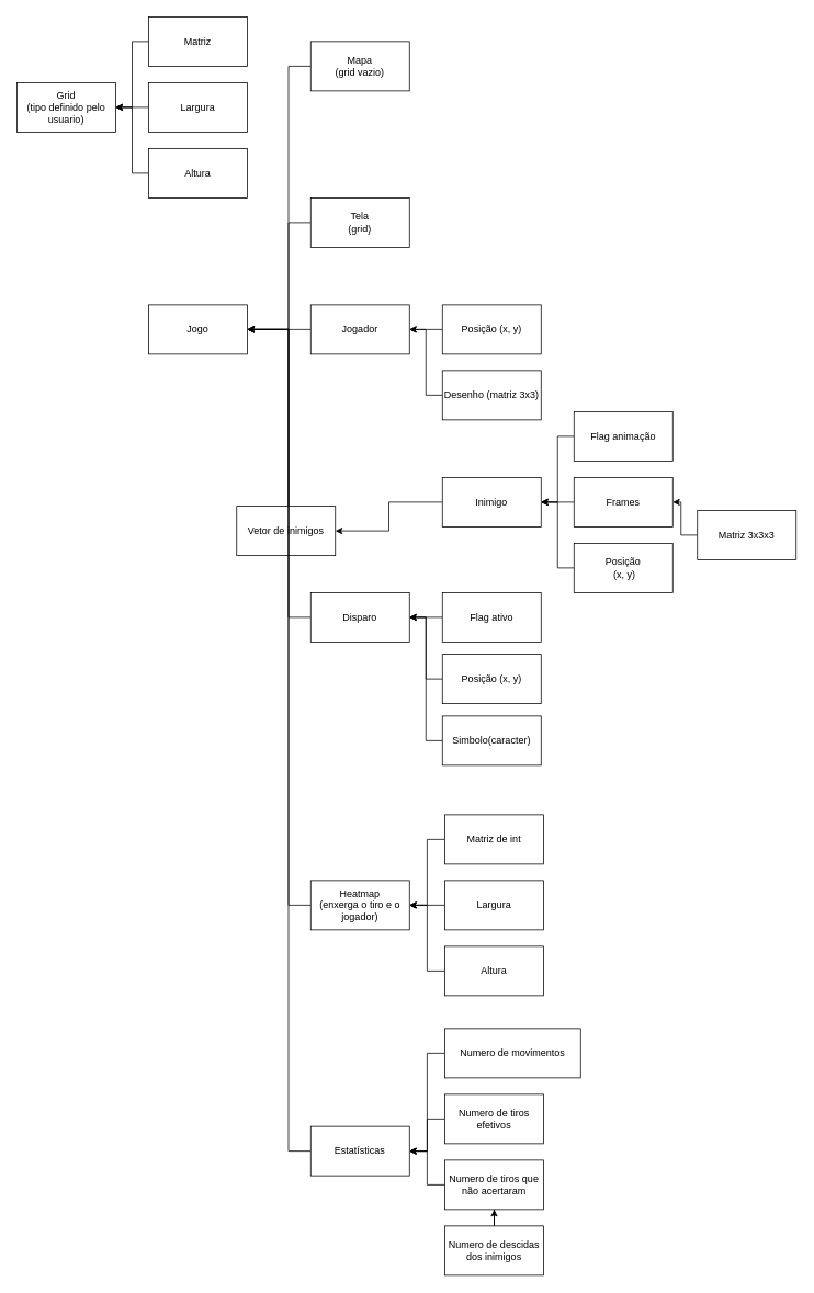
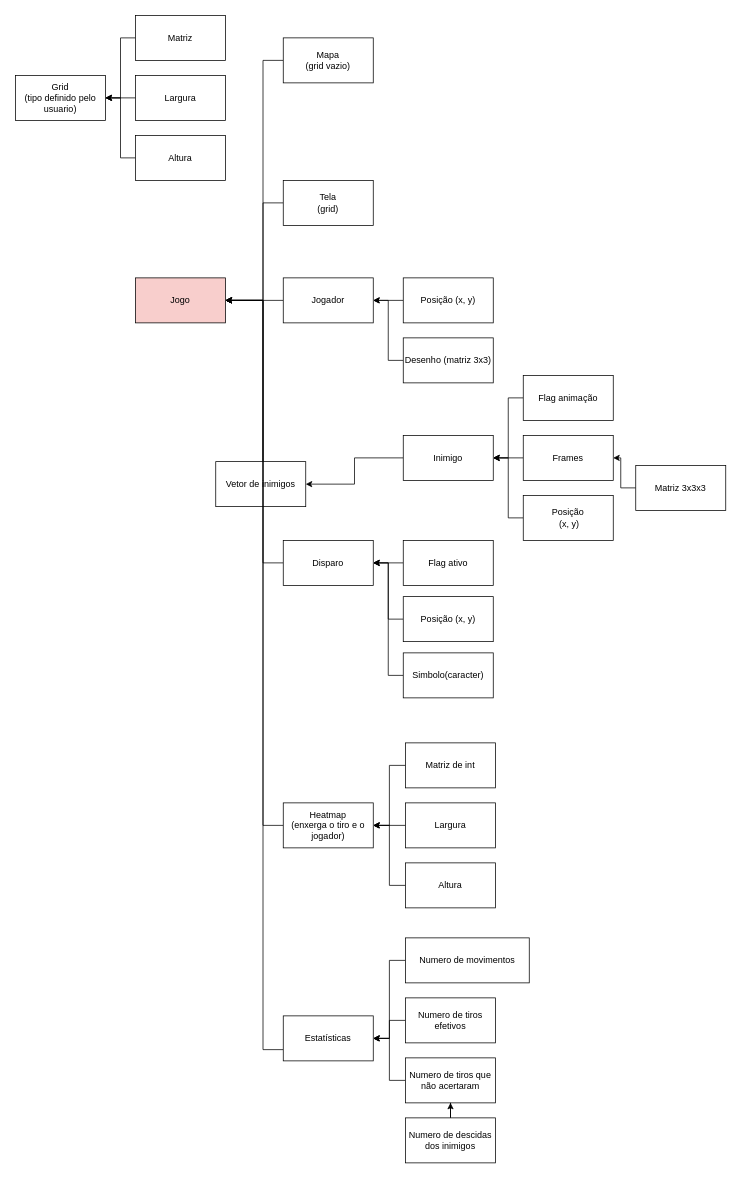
- <mxCell id="2" value="Jogo" style="rounded=0;whiteSpace=wrap;html=1;" parent="1" vertex="1"><mxGeometry x="180" y="370" width="120" height="60" as="geometry" /></mxCell>
+ <mxCell id="2" value="Jogo" style="rounded=0;whiteSpace=wrap;html=1;fillColor=#f8cecc;" parent="1" vertex="1"><mxGeometry x="180" y="370" width="120" height="60" as="geometry" /></mxCell>
- <mxCell id="43" value="&lt;div&gt;Estatísticas&lt;/div&gt;" style="whiteSpace=wrap;html=1;" parent="1" vertex="1"><mxGeometry x="377" y="1369" width="120" height="60" as="geometry" /></mxCell>
+ <mxCell id="43" value="&lt;div&gt;Estatísticas&lt;/div&gt;" style="whiteSpace=wrap;html=1;" parent="1" vertex="1"><mxGeometry x="377" y="1354" width="120" height="60" as="geometry" /></mxCell>
